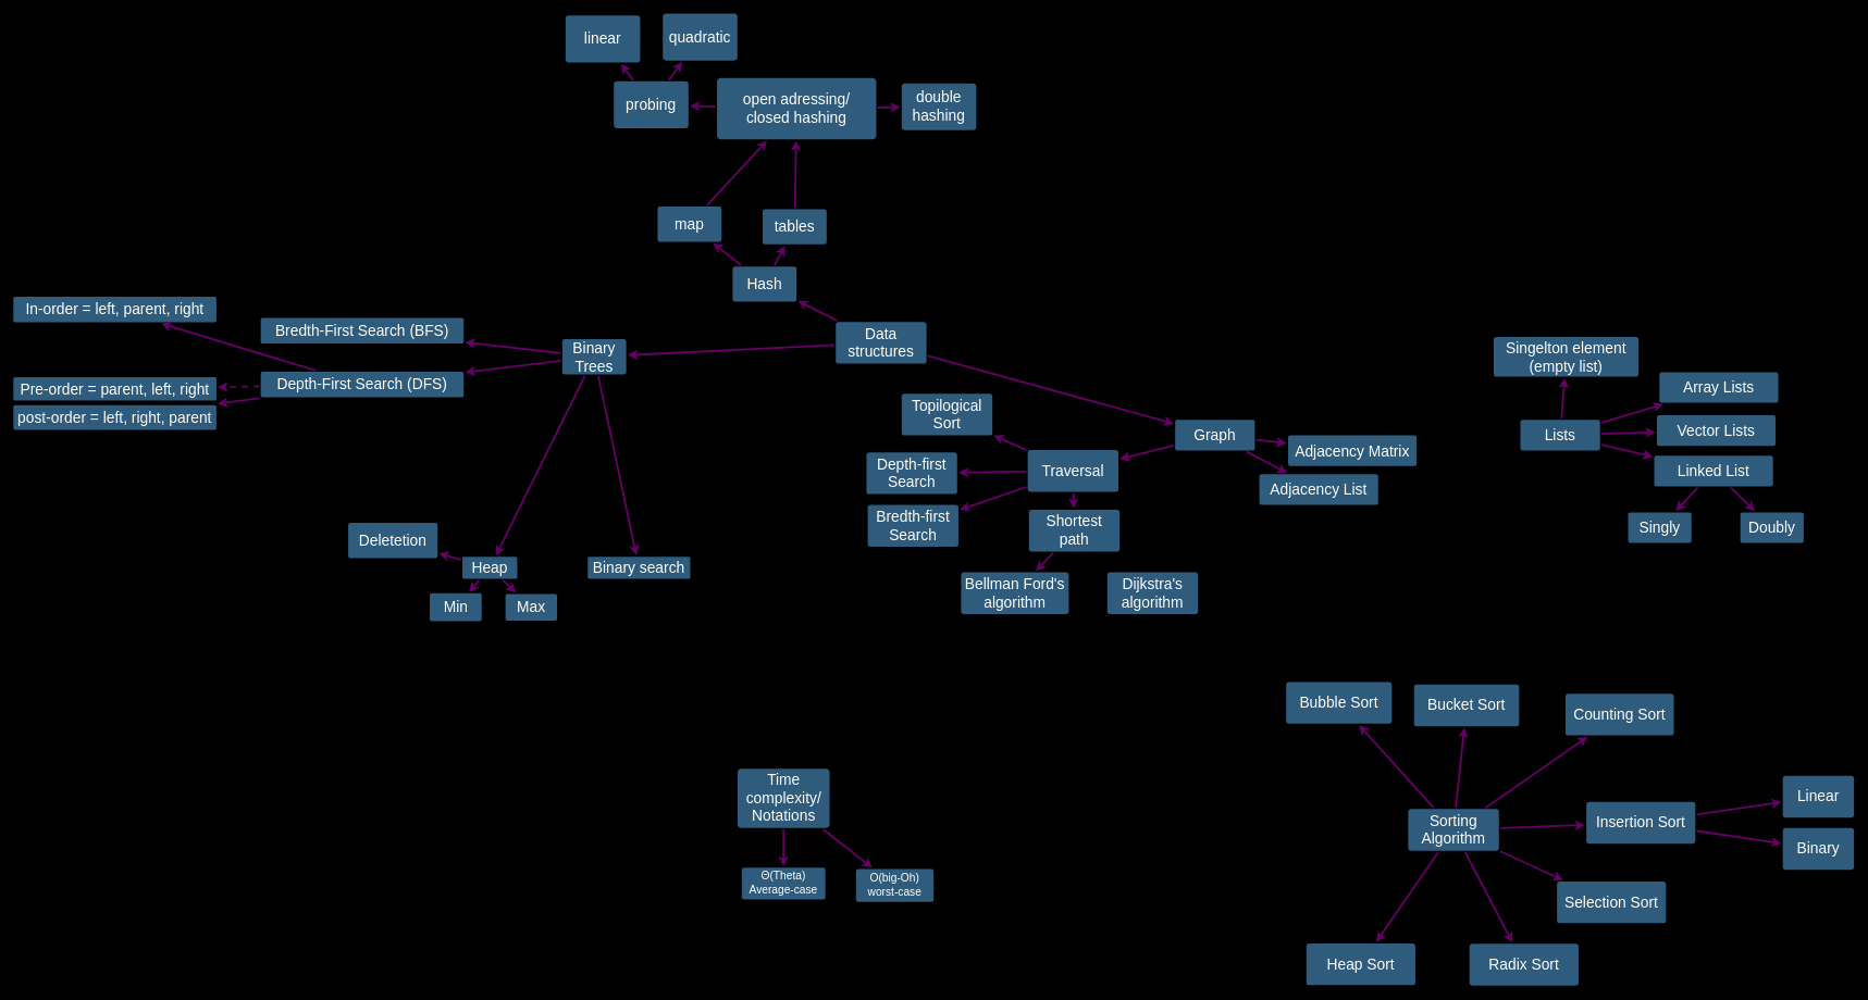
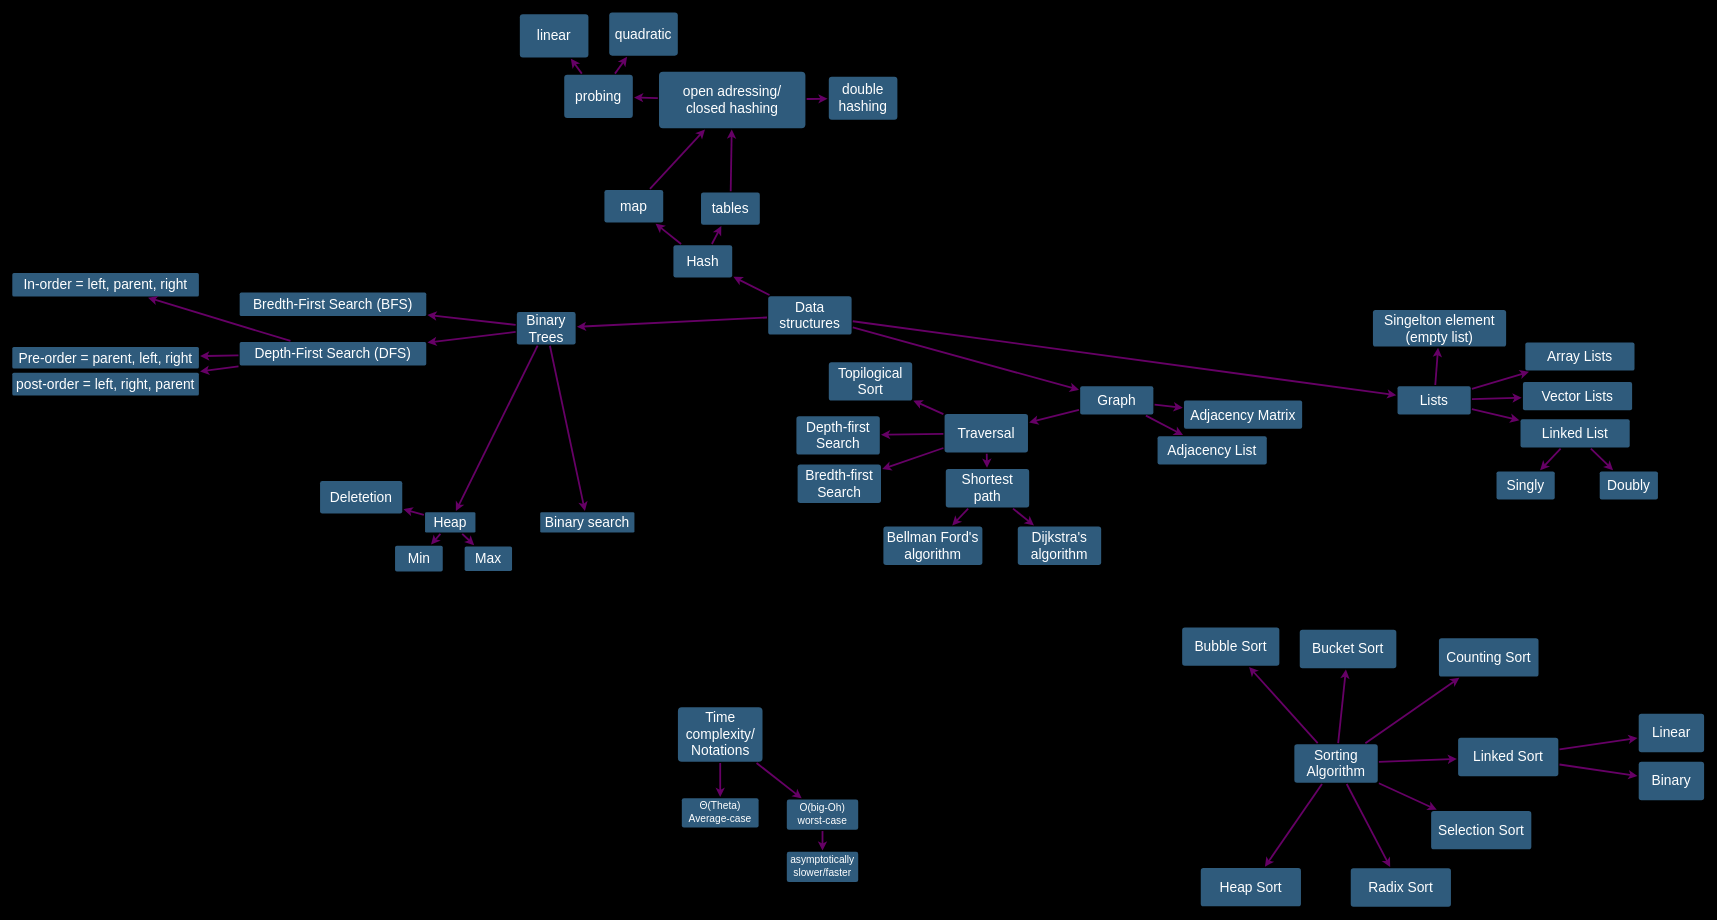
- <mxCell id="11" value="" style="edgeStyle=none;rounded=0;jumpStyle=none;html=1;shadow=0;labelBackgroundColor=none;startArrow=none;startFill=0;endArrow=classic;endFill=1;jettySize=auto;orthogonalLoop=1;strokeWidth=3;fontFamily=Helvetica;fontSize=16;fontColor=#23445D;spacing=5;fillColor=#e3c800;strokeColor=#660066;dashed=1;" parent="1" source="100" target="9" edge="1"><mxGeometry relative="1" as="geometry"><mxPoint x="453" y="492.464" as="sourcePoint" /><mxPoint x="611" y="679.065" as="targetPoint" /></mxGeometry></mxCell>
+ <mxCell id="11" value="" style="edgeStyle=none;rounded=0;jumpStyle=none;html=1;shadow=0;labelBackgroundColor=none;startArrow=none;startFill=0;endArrow=classic;endFill=1;jettySize=auto;orthogonalLoop=1;strokeWidth=3;fontFamily=Helvetica;fontSize=16;fontColor=#23445D;spacing=5;fillColor=#e3c800;strokeColor=#660066;" parent="1" source="100" target="9" edge="1"><mxGeometry relative="1" as="geometry"><mxPoint x="453" y="492.464" as="sourcePoint" /><mxPoint x="611" y="679.065" as="targetPoint" /></mxGeometry></mxCell>
+ <mxCell id="20" value="" style="edgeStyle=none;rounded=0;jumpStyle=none;html=1;shadow=0;labelBackgroundColor=none;startArrow=none;startFill=0;endArrow=classic;endFill=1;jettySize=auto;orthogonalLoop=1;strokeWidth=3;fontFamily=Helvetica;fontSize=16;fontColor=#23445D;spacing=5;fillColor=#e3c800;strokeColor=#660066;" parent="1" source="16" target="19" edge="1"><mxGeometry relative="1" as="geometry"><mxPoint x="1524" y="874" as="sourcePoint" /><mxPoint x="1867" y="824" as="targetPoint" /></mxGeometry></mxCell>
+ <mxCell id="70" value="" style="edgeStyle=none;rounded=0;jumpStyle=none;html=1;shadow=0;labelBackgroundColor=none;startArrow=none;startFill=0;endArrow=classic;endFill=1;jettySize=auto;orthogonalLoop=1;strokeWidth=3;fontFamily=Helvetica;fontSize=16;fontColor=#23445D;spacing=5;fillColor=#e3c800;strokeColor=#660066;" parent="1" source="85" target="69" edge="1"><mxGeometry relative="1" as="geometry"><mxPoint x="1701.206" y="892.5" as="sourcePoint" /><mxPoint x="1795" y="850.42" as="targetPoint" /></mxGeometry></mxCell>
- <mxCell id="49" value="Insertion Sort" style="rounded=1;whiteSpace=wrap;html=1;shadow=0;labelBackgroundColor=none;strokeColor=none;strokeWidth=3;fillColor=#2F5B7C;fontFamily=Helvetica;fontSize=23;fontColor=#FFFFFF;align=center;fontStyle=0;spacing=5;arcSize=7;perimeterSpacing=2;" parent="1" vertex="1"><mxGeometry x="2430" y="1229" width="167" height="64" as="geometry" /></mxCell>
+ <mxCell id="49" value="Linked Sort" style="rounded=1;whiteSpace=wrap;html=1;shadow=0;labelBackgroundColor=none;strokeColor=none;strokeWidth=3;fillColor=#2F5B7C;fontFamily=Helvetica;fontSize=23;fontColor=#FFFFFF;align=center;fontStyle=0;spacing=5;arcSize=7;perimeterSpacing=2;" parent="1" vertex="1"><mxGeometry x="2430" y="1229" width="167" height="64" as="geometry" /></mxCell>
+ <mxCell id="62" value="" style="edgeStyle=none;rounded=0;jumpStyle=none;html=1;shadow=0;labelBackgroundColor=none;startArrow=none;startFill=0;endArrow=classic;endFill=1;jettySize=auto;orthogonalLoop=1;strokeWidth=3;fontFamily=Helvetica;fontSize=16;fontColor=#23445D;spacing=5;fillColor=#e3c800;strokeColor=#660066;" parent="1" source="29" target="61" edge="1"><mxGeometry relative="1" as="geometry"><mxPoint x="1339.477" y="1340" as="targetPoint" /><mxPoint x="1250.657" y="1281" as="sourcePoint" /></mxGeometry></mxCell>
+ <mxCell id="61" value="&lt;font style=&quot;font-size: 17px&quot;&gt;asymptotically slower/faster&lt;/font&gt;" style="rounded=1;whiteSpace=wrap;html=1;shadow=0;labelBackgroundColor=none;strokeColor=none;strokeWidth=3;fillColor=#2F5B7C;fontFamily=Helvetica;fontSize=17;fontColor=#FFFFFF;align=center;fontStyle=0;spacing=5;arcSize=7;perimeterSpacing=2;glass=0;" parent="1" vertex="1"><mxGeometry x="1311" y="1419" width="119" height="50.5" as="geometry" /></mxCell>
